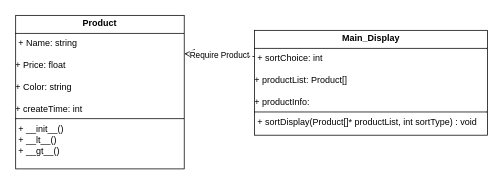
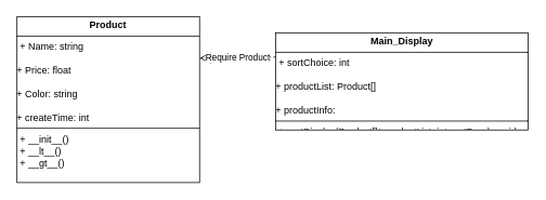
- <mxCell id="2" value="&lt;p style=&quot;margin:0px;margin-top:4px;text-align:center;&quot;&gt;&lt;b&gt;Main_Display&lt;/b&gt;&lt;/p&gt;&lt;hr size=&quot;1&quot; style=&quot;border-style:solid;&quot;&gt;&lt;p style=&quot;margin:0px;margin-left:4px;&quot;&gt;+ sortChoice: int&lt;/p&gt;&lt;br&gt;+ productList: Product[]&lt;div&gt;&lt;br&gt;&lt;/div&gt;&lt;div&gt;+ productInfo:&amp;nbsp;&lt;br&gt;&lt;hr size=&quot;1&quot; style=&quot;border-style:solid;&quot;&gt;&lt;p style=&quot;margin:0px;margin-left:4px;&quot;&gt;+ sortDisplay(Product[]* productList, int sortType) : void&amp;nbsp;&lt;/p&gt;&lt;p style=&quot;margin:0px;margin-left:4px;&quot;&gt;&lt;br&gt;&lt;/p&gt;&lt;/div&gt;" style="verticalAlign=top;align=left;overflow=fill;html=1;whiteSpace=wrap;" parent="1" vertex="1"><mxGeometry x="339" y="40" width="311" height="140" as="geometry" /></mxCell>
+ <mxCell id="2" value="&lt;p style=&quot;margin:0px;margin-top:4px;text-align:center;&quot;&gt;&lt;b&gt;Main_Display&lt;/b&gt;&lt;/p&gt;&lt;hr size=&quot;1&quot; style=&quot;border-style:solid;&quot;&gt;&lt;p style=&quot;margin:0px;margin-left:4px;&quot;&gt;+ sortChoice: int&lt;/p&gt;&lt;br&gt;+ productList: Product[]&lt;div&gt;&lt;br&gt;&lt;/div&gt;&lt;div&gt;+ productInfo:&amp;nbsp;&lt;br&gt;&lt;hr size=&quot;1&quot; style=&quot;border-style:solid;&quot;&gt;&lt;p style=&quot;margin:0px;margin-left:4px;&quot;&gt;+ sortDisplay(Product[]* productList, int sortType) : void&amp;nbsp;&lt;/p&gt;&lt;p style=&quot;margin:0px;margin-left:4px;&quot;&gt;&lt;br&gt;&lt;/p&gt;&lt;/div&gt;" style="verticalAlign=top;align=left;overflow=fill;html=1;whiteSpace=wrap;" parent="1" vertex="1"><mxGeometry x="339" y="40" width="311" height="120" as="geometry" /></mxCell>
